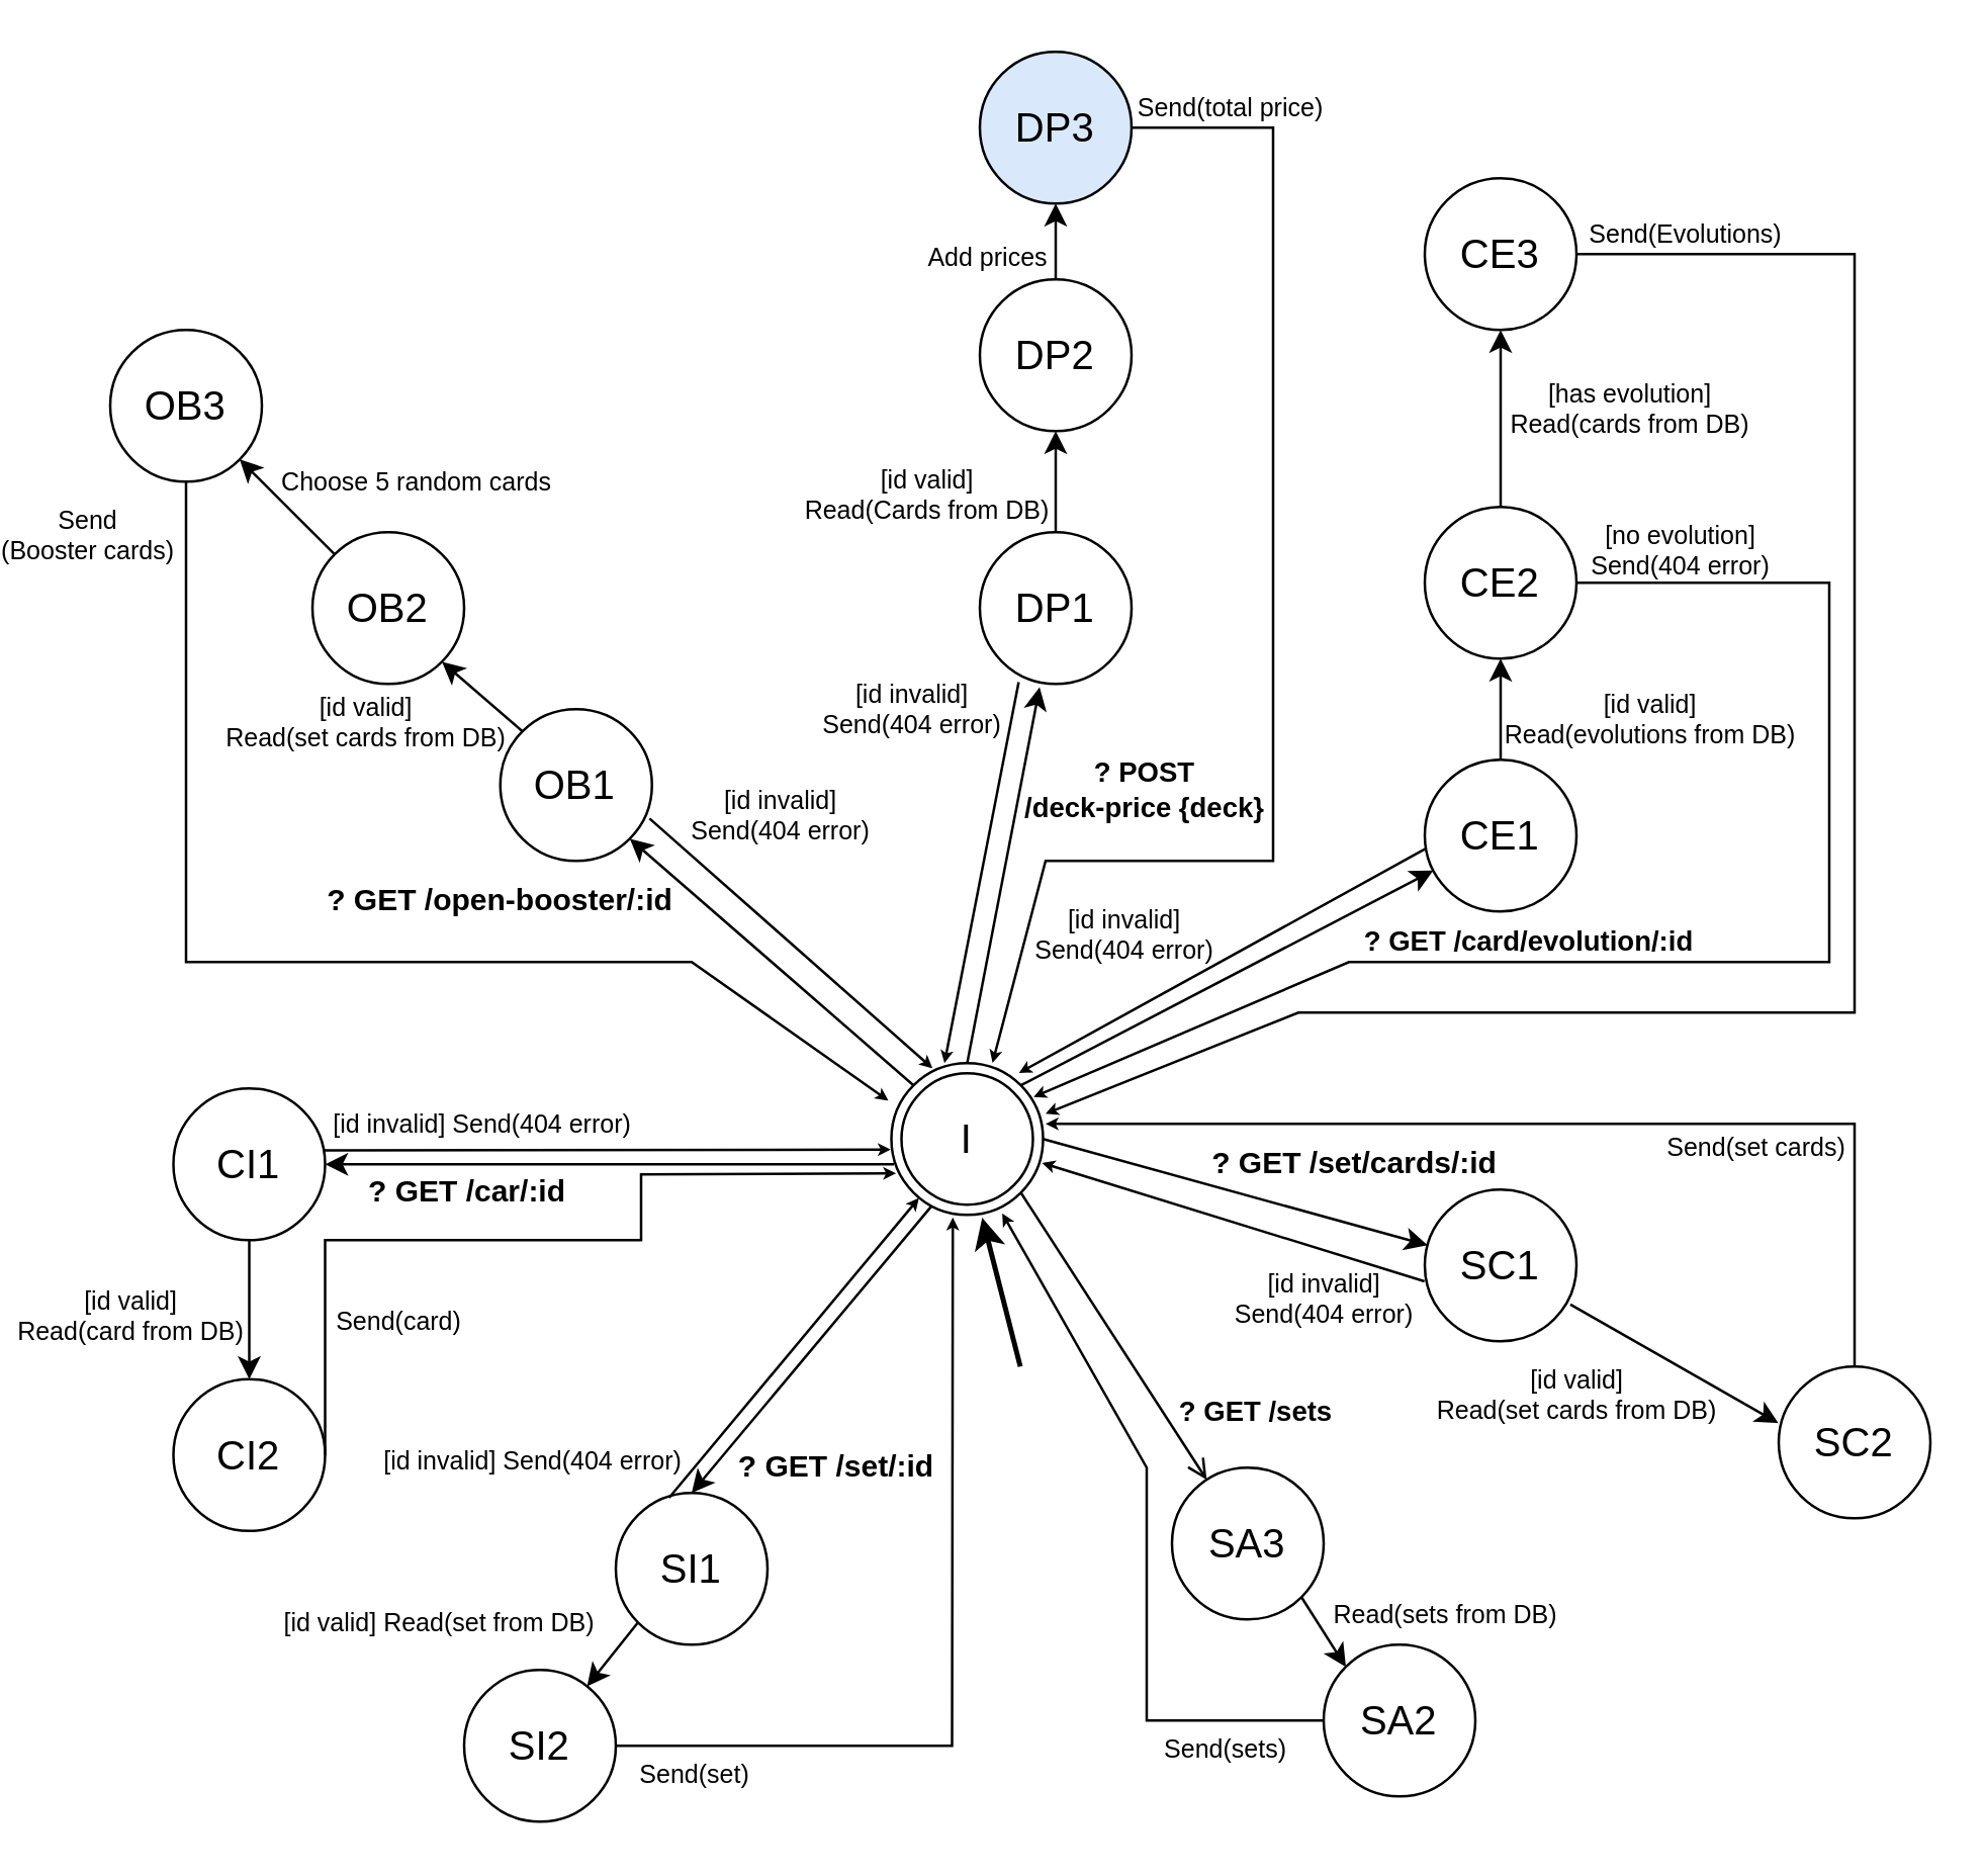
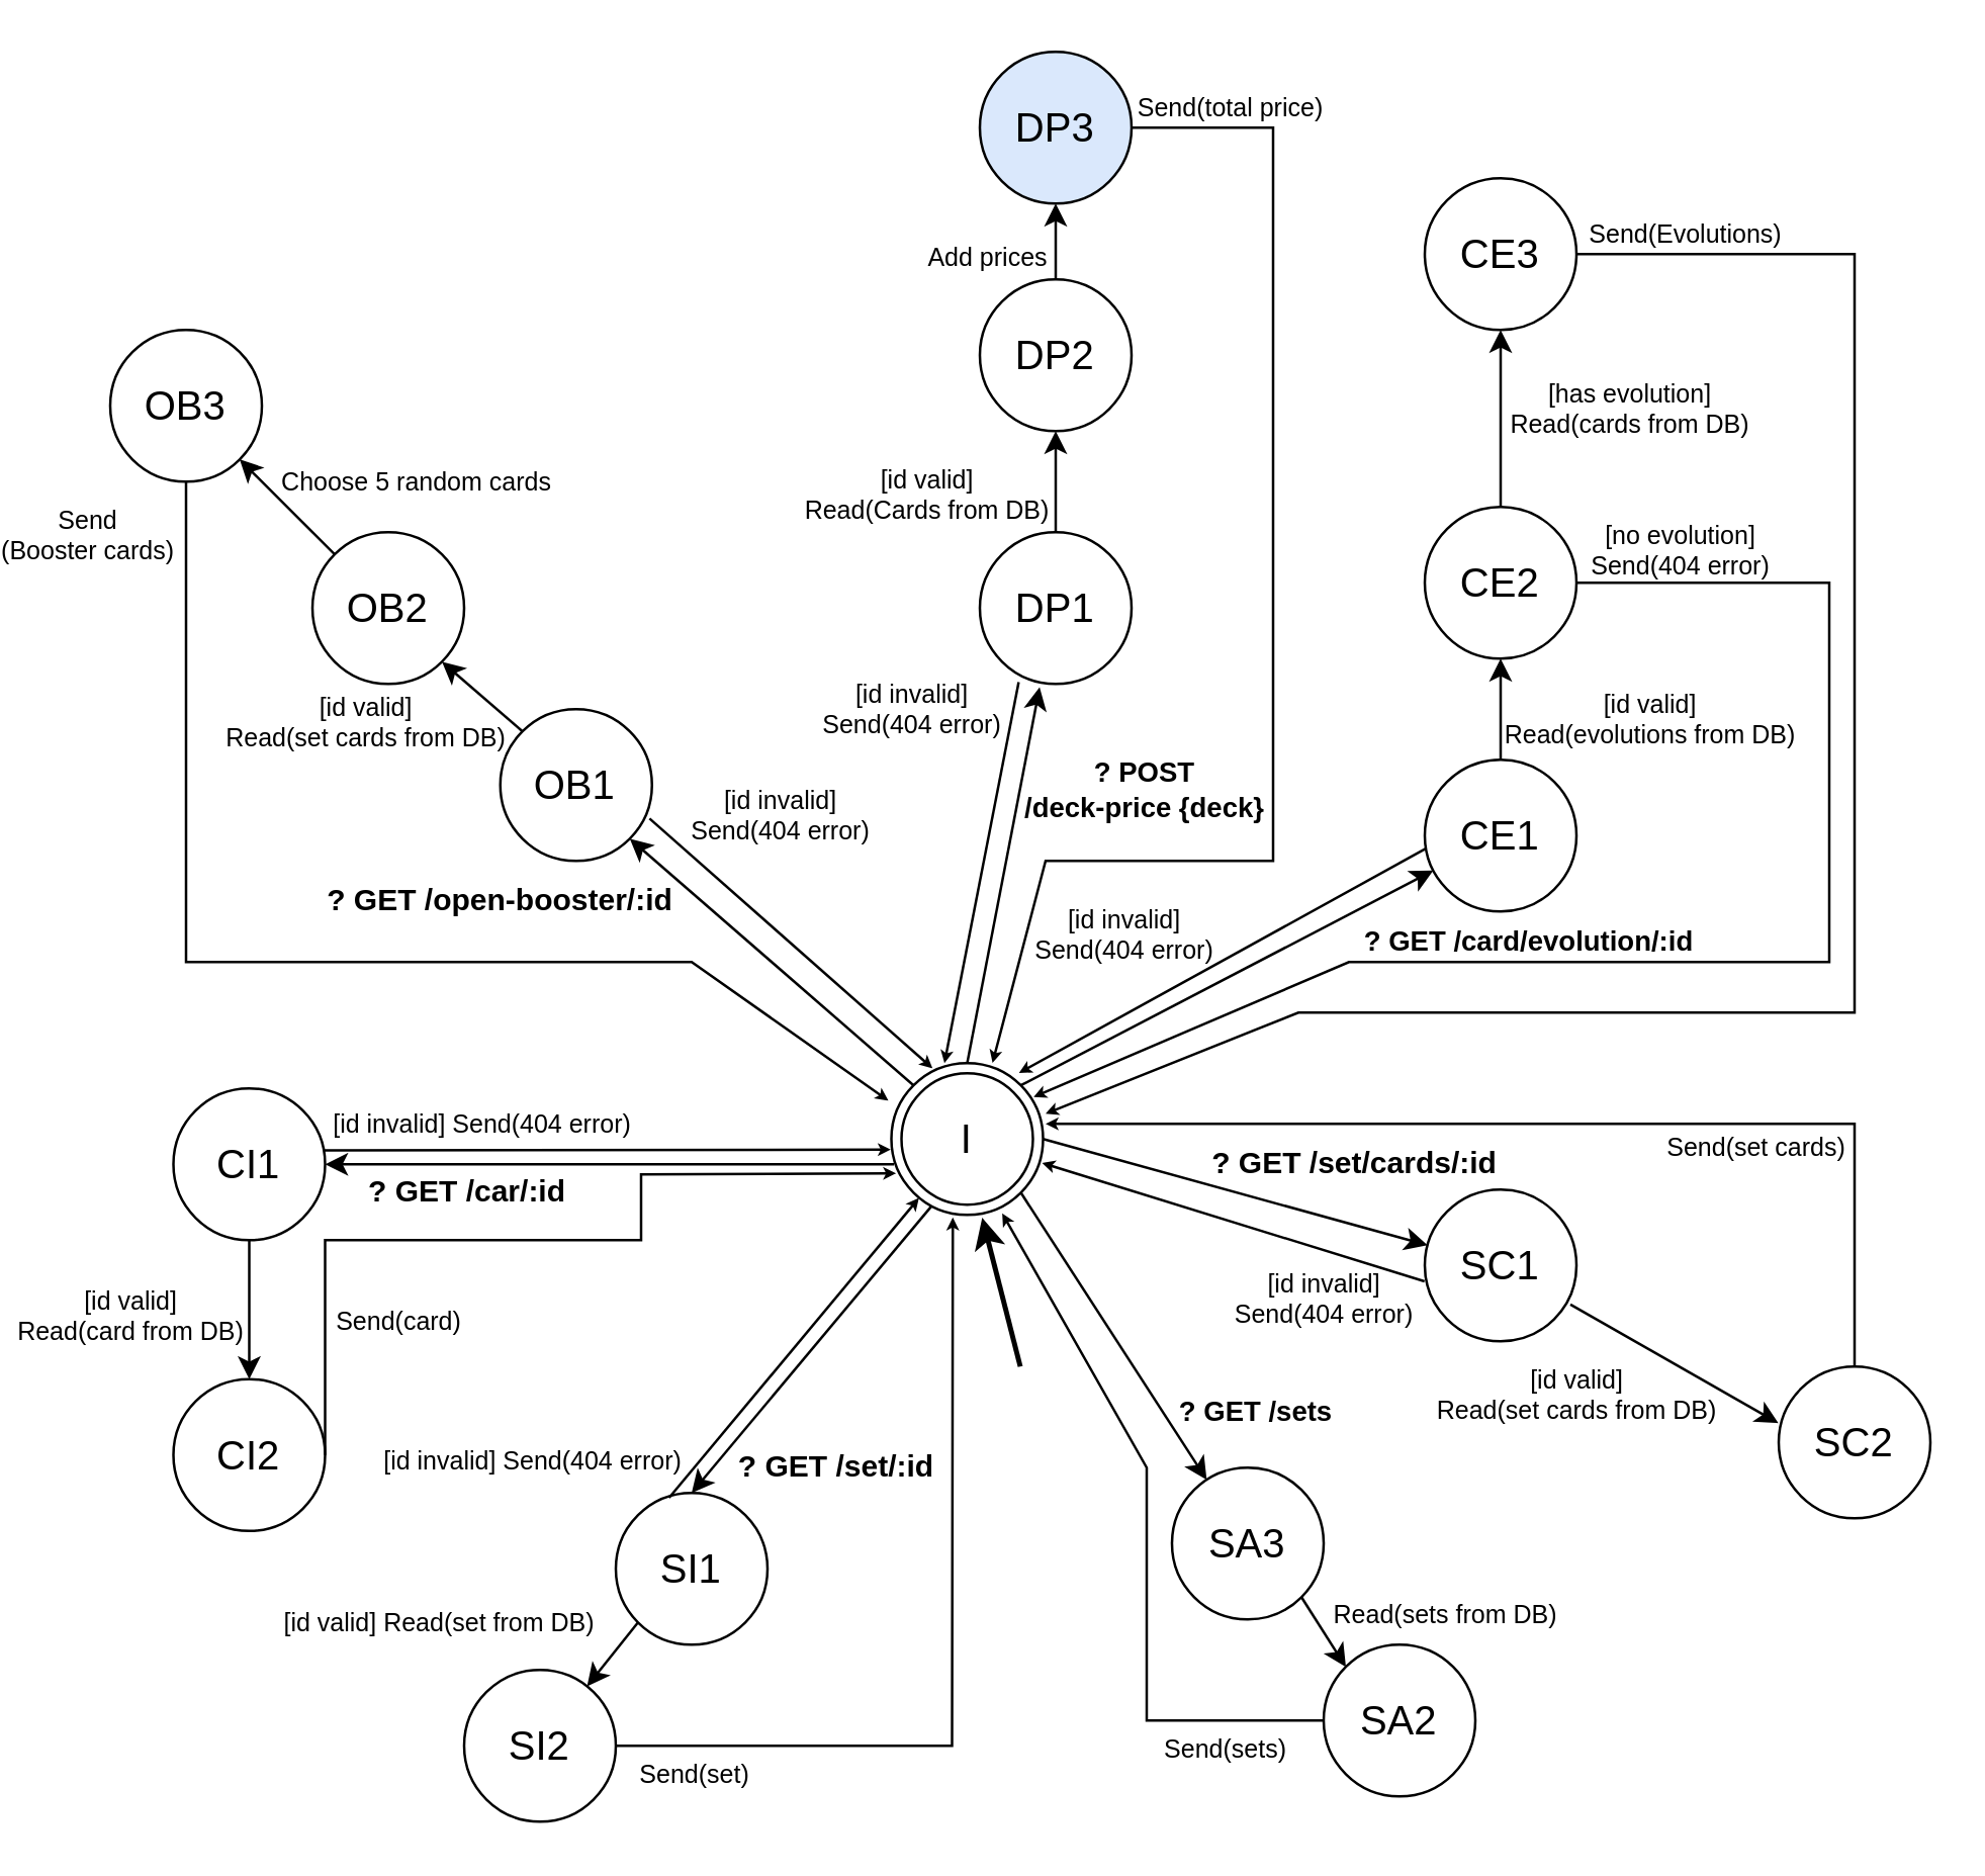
- <mxCell id="43" value="" style="endArrow=open;html=1;rounded=0;exitX=1;exitY=1;exitDx=0;exitDy=0;" edge="1" parent="1" source="2" target="42"><mxGeometry width="50" height="50" relative="1" as="geometry"><mxPoint x="350" y="520" as="sourcePoint" /><mxPoint x="400" y="470" as="targetPoint" /></mxGeometry></mxCell>
+ <mxCell id="43" value="" style="endArrow=classic;html=1;rounded=0;exitX=1;exitY=1;exitDx=0;exitDy=0;" edge="1" parent="1" source="2" target="42"><mxGeometry width="50" height="50" relative="1" as="geometry"><mxPoint x="350" y="520" as="sourcePoint" /><mxPoint x="400" y="470" as="targetPoint" /></mxGeometry></mxCell>
